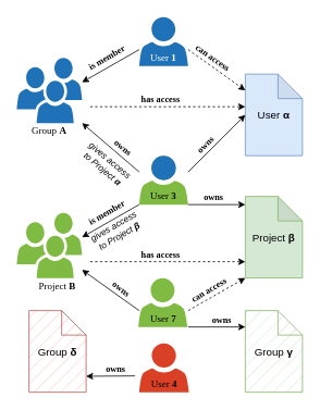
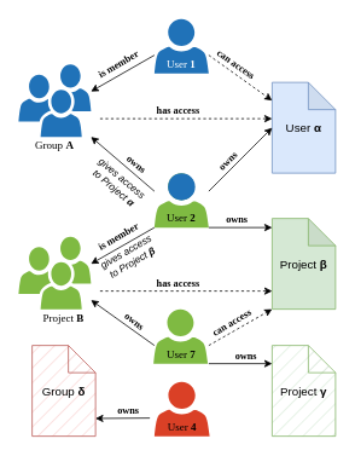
- <mxCell id="9" value="User &lt;b&gt;3&lt;/b&gt;" style="text;html=1;align=center;verticalAlign=middle;whiteSpace=wrap;rounded=0;connectable=0;allowArrows=0;fontFamily=Tahoma;labelBackgroundColor=none;" vertex="1" parent="1"><mxGeometry x="170" y="230" width="60" height="20" as="geometry" /></mxCell>
+ <mxCell id="9" value="User &lt;b&gt;2&lt;/b&gt;" style="text;html=1;align=center;verticalAlign=middle;whiteSpace=wrap;rounded=0;connectable=0;allowArrows=0;fontFamily=Tahoma;labelBackgroundColor=none;" vertex="1" parent="1"><mxGeometry x="170" y="230" width="60" height="20" as="geometry" /></mxCell>
- <mxCell id="37" value="Group &lt;b&gt;γ&lt;/b&gt;" style="shape=note;whiteSpace=wrap;html=1;backgroundOutline=1;darkOpacity=0.05;allowArrows=0;connectable=0;fontSize=13;fillColor=#d5e8d4;strokeColor=#82b366;fillStyle=hatch;" vertex="1" parent="1"><mxGeometry x="300" y="380" width="70" height="100" as="geometry" /></mxCell>
+ <mxCell id="37" value="Project &lt;b&gt;γ&lt;/b&gt;" style="shape=note;whiteSpace=wrap;html=1;backgroundOutline=1;darkOpacity=0.05;allowArrows=0;connectable=0;fontSize=13;fillColor=#d5e8d4;strokeColor=#82b366;fillStyle=hatch;" vertex="1" parent="1"><mxGeometry x="300" y="380" width="70" height="100" as="geometry" /></mxCell>
